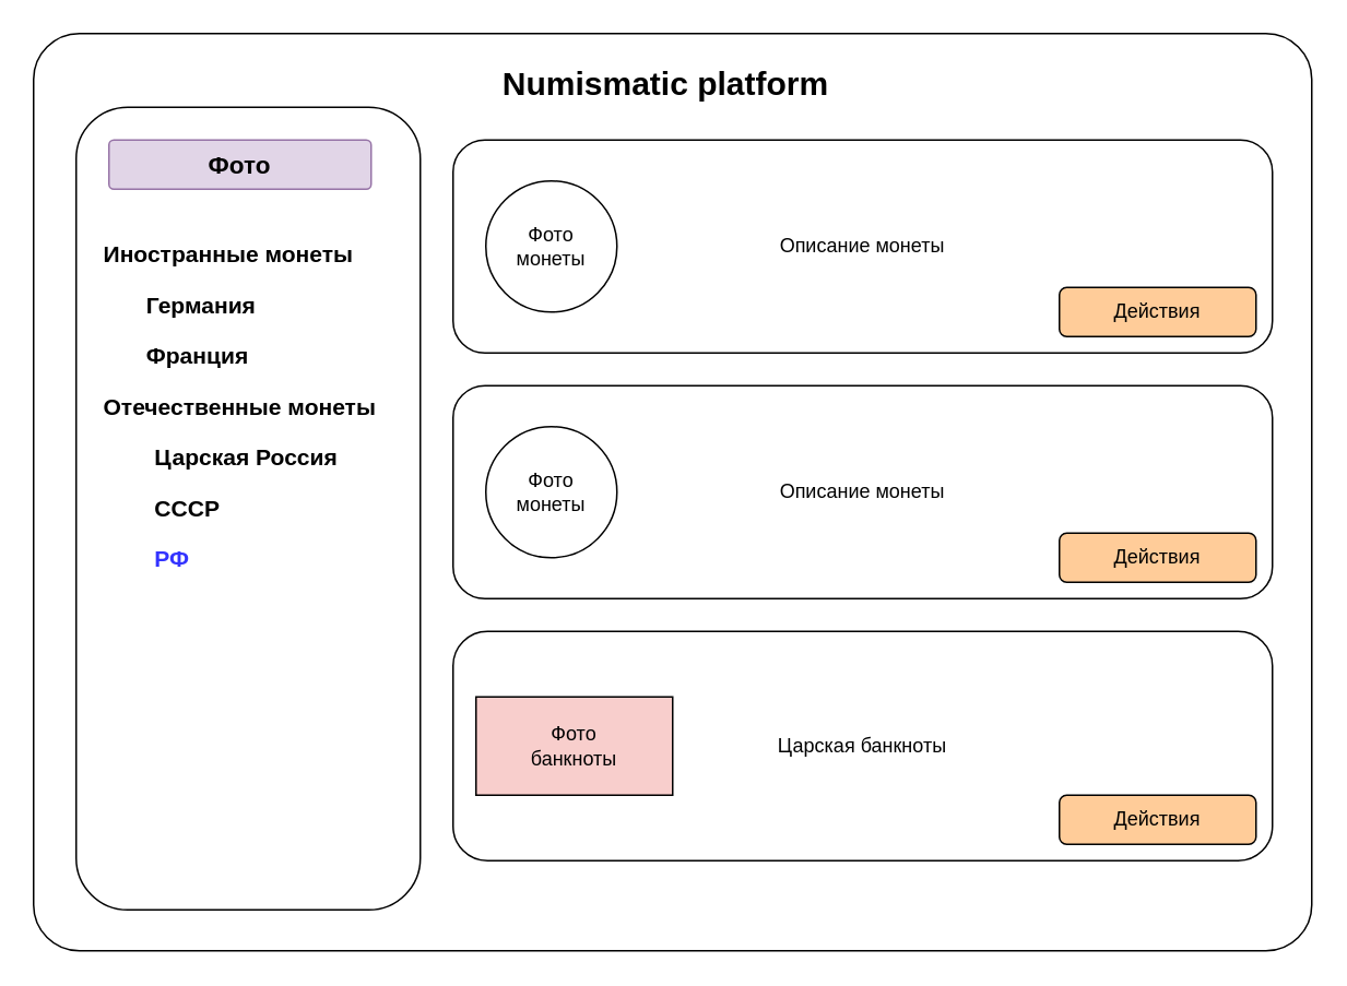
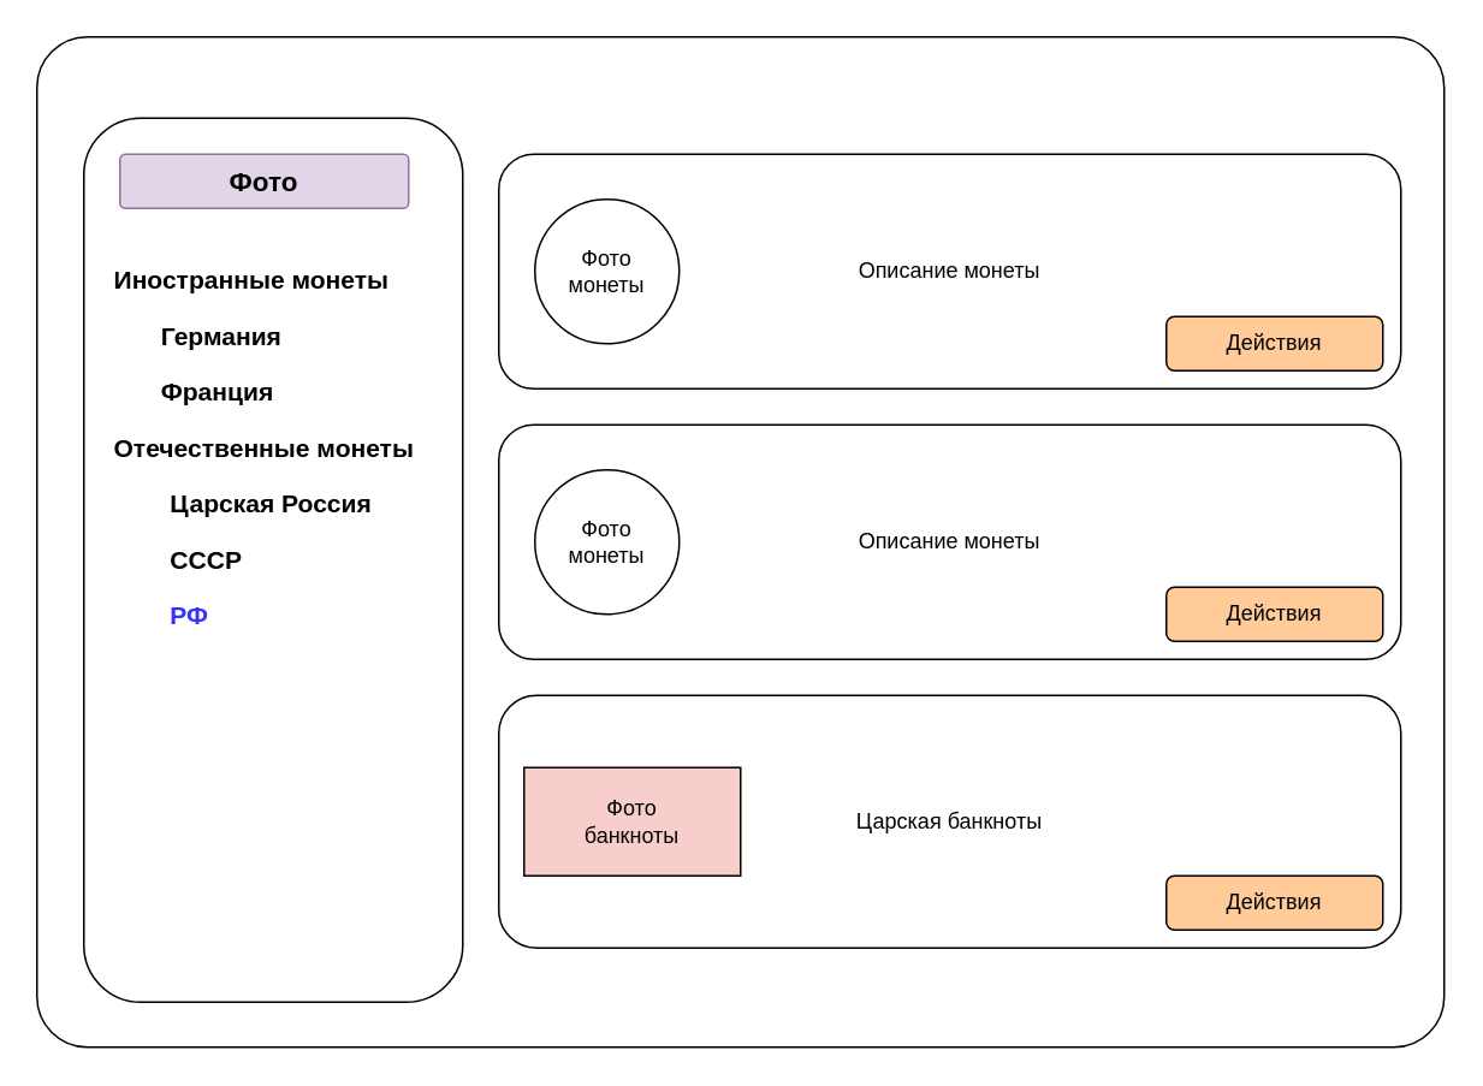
- <mxCell id="4" value="&lt;b&gt;&lt;font style=&quot;font-size: 20px;&quot;&gt;Numismatic platform&lt;/font&gt;&lt;/b&gt;" style="text;html=1;align=center;verticalAlign=middle;whiteSpace=wrap;rounded=0;" vertex="1" parent="1"><mxGeometry x="36" y="35" width="740" height="30" as="geometry" /></mxCell>
